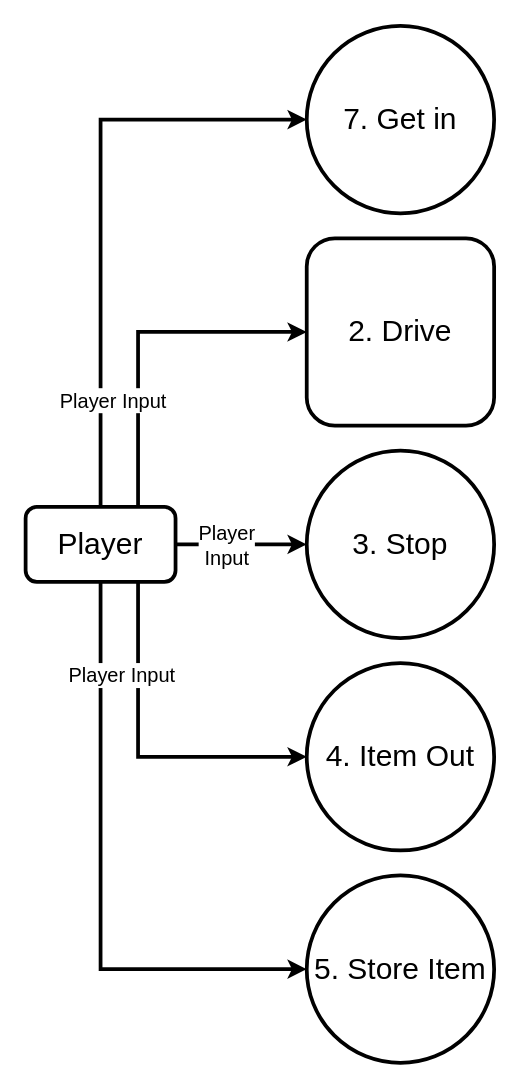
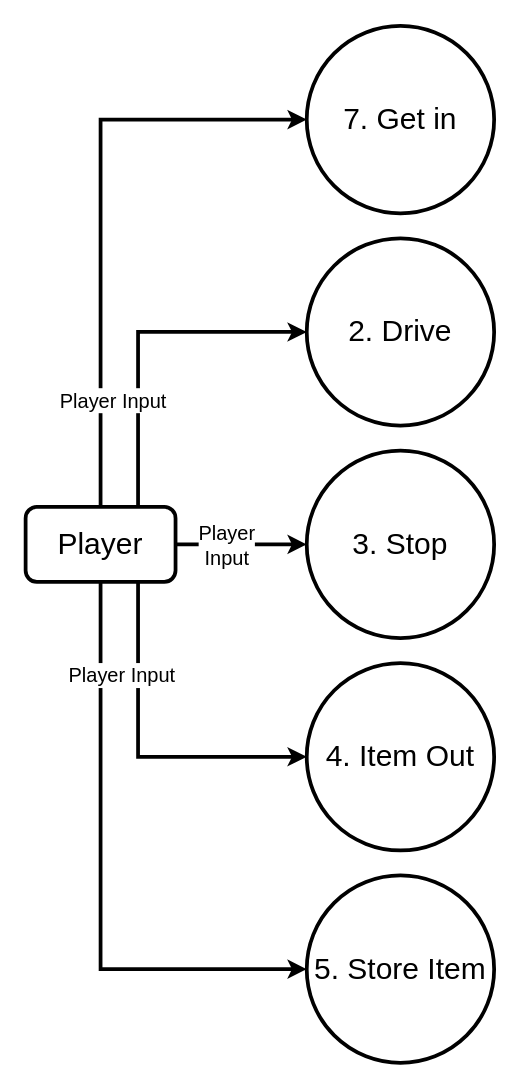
- <mxCell id="4" value="&lt;div&gt;2. Drive&lt;/div&gt;" style="whiteSpace=wrap;html=1;aspect=fixed;fontSize=24;strokeWidth=3;rounded=1;" vertex="1" parent="1"><mxGeometry x="245" y="190" width="150" height="150" as="geometry" /></mxCell>
+ <mxCell id="4" value="&lt;div&gt;2. Drive&lt;/div&gt;" style="ellipse;whiteSpace=wrap;html=1;aspect=fixed;fontSize=24;strokeWidth=3;" vertex="1" parent="1"><mxGeometry x="245" y="190" width="150" height="150" as="geometry" /></mxCell>
